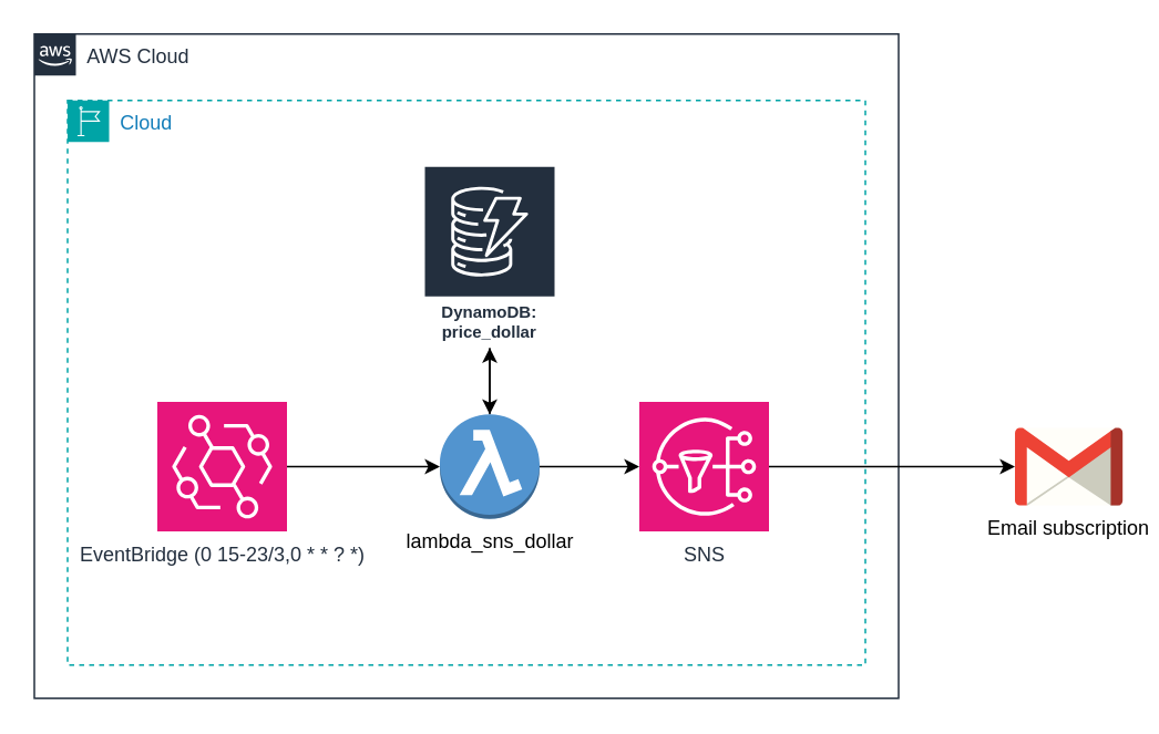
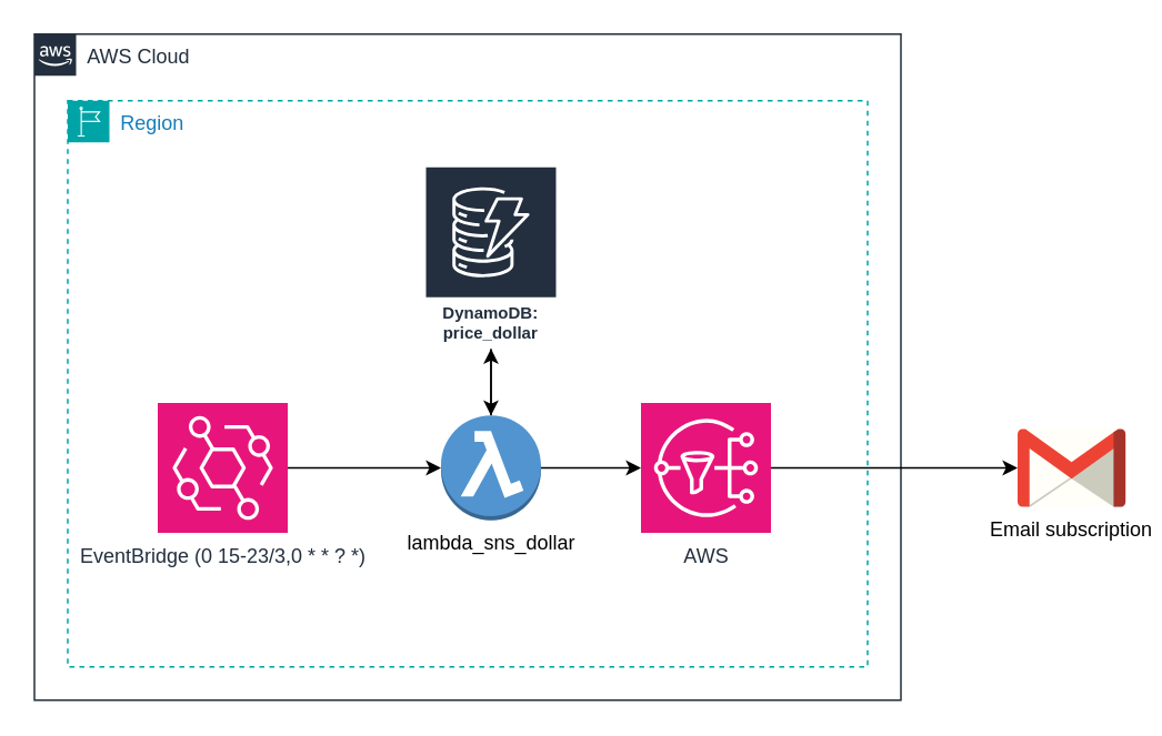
- <mxCell id="11" value="Cloud" style="points=[[0,0],[0.25,0],[0.5,0],[0.75,0],[1,0],[1,0.25],[1,0.5],[1,0.75],[1,1],[0.75,1],[0.5,1],[0.25,1],[0,1],[0,0.75],[0,0.5],[0,0.25]];outlineConnect=0;gradientColor=none;html=1;whiteSpace=wrap;fontSize=12;fontStyle=0;container=1;pointerEvents=0;collapsible=0;recursiveResize=0;shape=mxgraph.aws4.group;grIcon=mxgraph.aws4.group_region;strokeColor=#00A4A6;fillColor=none;verticalAlign=top;align=left;spacingLeft=30;fontColor=#147EBA;dashed=1;" vertex="1" parent="2"><mxGeometry x="20" y="40" width="480" height="340" as="geometry" /></mxCell>
+ <mxCell id="11" value="Region" style="points=[[0,0],[0.25,0],[0.5,0],[0.75,0],[1,0],[1,0.25],[1,0.5],[1,0.75],[1,1],[0.75,1],[0.5,1],[0.25,1],[0,1],[0,0.75],[0,0.5],[0,0.25]];outlineConnect=0;gradientColor=none;html=1;whiteSpace=wrap;fontSize=12;fontStyle=0;container=1;pointerEvents=0;collapsible=0;recursiveResize=0;shape=mxgraph.aws4.group;grIcon=mxgraph.aws4.group_region;strokeColor=#00A4A6;fillColor=none;verticalAlign=top;align=left;spacingLeft=30;fontColor=#147EBA;dashed=1;" vertex="1" parent="2"><mxGeometry x="20" y="40" width="480" height="340" as="geometry" /></mxCell>
- <mxCell id="7" value="SNS" style="sketch=0;points=[[0,0,0],[0.25,0,0],[0.5,0,0],[0.75,0,0],[1,0,0],[0,1,0],[0.25,1,0],[0.5,1,0],[0.75,1,0],[1,1,0],[0,0.25,0],[0,0.5,0],[0,0.75,0],[1,0.25,0],[1,0.5,0],[1,0.75,0]];outlineConnect=0;fontColor=#232F3E;fillColor=#E7157B;strokeColor=#ffffff;dashed=0;verticalLabelPosition=bottom;verticalAlign=top;align=center;html=1;fontSize=12;fontStyle=0;aspect=fixed;shape=mxgraph.aws4.resourceIcon;resIcon=mxgraph.aws4.sns;" parent="2" vertex="1"><mxGeometry x="364" y="221.5" width="78" height="78" as="geometry" /></mxCell>
+ <mxCell id="7" value="AWS" style="sketch=0;points=[[0,0,0],[0.25,0,0],[0.5,0,0],[0.75,0,0],[1,0,0],[0,1,0],[0.25,1,0],[0.5,1,0],[0.75,1,0],[1,1,0],[0,0.25,0],[0,0.5,0],[0,0.75,0],[1,0.25,0],[1,0.5,0],[1,0.75,0]];outlineConnect=0;fontColor=#232F3E;fillColor=#E7157B;strokeColor=#ffffff;dashed=0;verticalLabelPosition=bottom;verticalAlign=top;align=center;html=1;fontSize=12;fontStyle=0;aspect=fixed;shape=mxgraph.aws4.resourceIcon;resIcon=mxgraph.aws4.sns;" parent="2" vertex="1"><mxGeometry x="364" y="221.5" width="78" height="78" as="geometry" /></mxCell>
